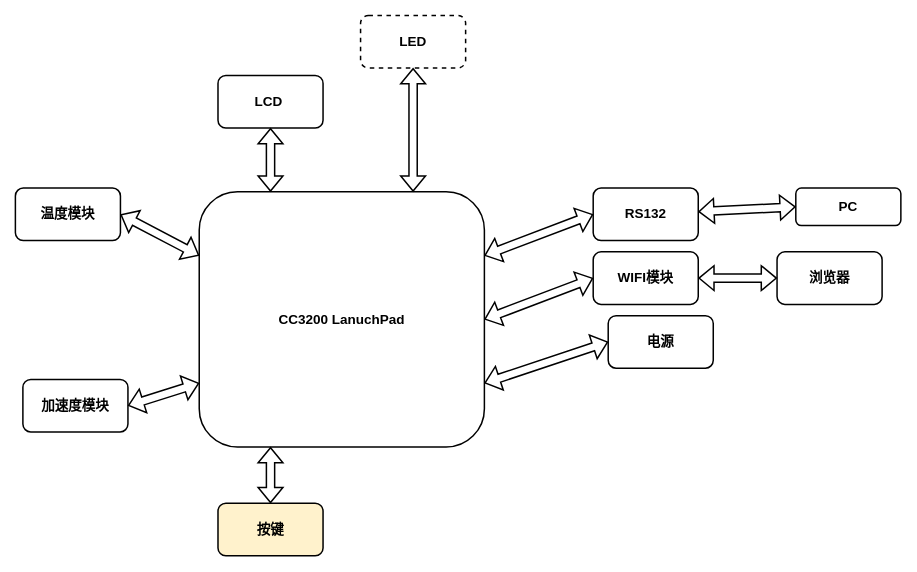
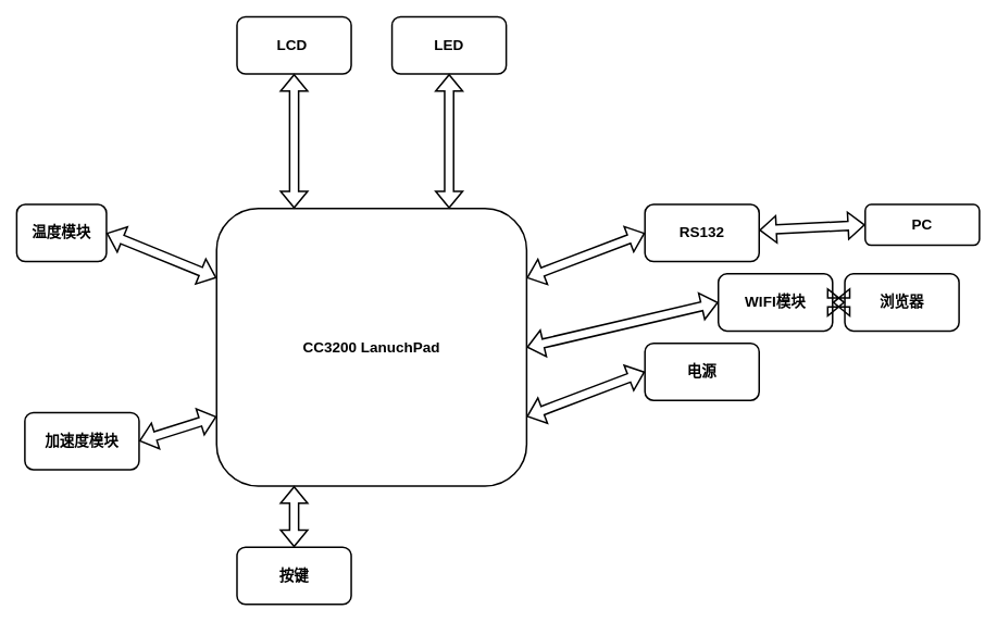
- <mxCell id="10" value="LED" style="rounded=1;whiteSpace=wrap;html=1;fontStyle=1;fontSize=18;strokeWidth=2;dashed=1;" vertex="1" parent="1"><mxGeometry x="480" y="20" width="140" height="70" as="geometry" /></mxCell>
+ <mxCell id="10" value="LED" style="rounded=1;whiteSpace=wrap;html=1;fontStyle=1;fontSize=18;strokeWidth=2;" vertex="1" parent="1"><mxGeometry x="480" y="20" width="140" height="70" as="geometry" /></mxCell>
- <mxCell id="9" value="LCD&lt;span style=&quot;white-space: pre; font-size: 18px;&quot;&gt; &lt;/span&gt;" style="rounded=1;whiteSpace=wrap;html=1;fontStyle=1;fontSize=18;strokeWidth=2;" vertex="1" parent="1"><mxGeometry x="290" y="100" width="140" height="70" as="geometry" /></mxCell>
+ <mxCell id="9" value="LCD&lt;span style=&quot;white-space: pre; font-size: 18px;&quot;&gt; &lt;/span&gt;" style="rounded=1;whiteSpace=wrap;html=1;fontStyle=1;fontSize=18;strokeWidth=2;" vertex="1" parent="1"><mxGeometry x="290" y="20" width="140" height="70" as="geometry" /></mxCell>
- <mxCell id="3" value="温度模块" style="rounded=1;whiteSpace=wrap;html=1;fontStyle=1;fontSize=18;strokeWidth=2;" vertex="1" parent="1"><mxGeometry x="20" y="250" width="140" height="70" as="geometry" /></mxCell>
+ <mxCell id="3" value="温度模块" style="rounded=1;whiteSpace=wrap;html=1;fontStyle=1;fontSize=18;strokeWidth=2;" vertex="1" parent="1"><mxGeometry x="20" y="250" width="110" height="70" as="geometry" /></mxCell>
- <mxCell id="13" value="WIFI模块" style="rounded=1;whiteSpace=wrap;html=1;fontStyle=1;fontSize=18;strokeWidth=2;" vertex="1" parent="1"><mxGeometry x="790" y="335" width="140" height="70" as="geometry" /></mxCell>
+ <mxCell id="13" value="WIFI模块" style="rounded=1;whiteSpace=wrap;html=1;fontStyle=1;fontSize=18;strokeWidth=2;" vertex="1" parent="1"><mxGeometry x="880" y="335" width="140" height="70" as="geometry" /></mxCell>
- <mxCell id="6" value="电源" style="rounded=1;whiteSpace=wrap;html=1;fontStyle=1;fontSize=18;strokeWidth=2;" vertex="1" parent="1"><mxGeometry x="810" y="420" width="140" height="70" as="geometry" /></mxCell>
+ <mxCell id="6" value="电源" style="rounded=1;whiteSpace=wrap;html=1;fontStyle=1;fontSize=18;strokeWidth=2;" vertex="1" parent="1"><mxGeometry x="790" y="420" width="140" height="70" as="geometry" /></mxCell>
- <mxCell id="4" value="按键" style="rounded=1;whiteSpace=wrap;html=1;fontStyle=1;fontSize=18;strokeWidth=2;fillColor=#fff2cc;" vertex="1" parent="1"><mxGeometry x="290" y="670" width="140" height="70" as="geometry" /></mxCell>
+ <mxCell id="4" value="按键" style="rounded=1;whiteSpace=wrap;html=1;fontStyle=1;fontSize=18;strokeWidth=2;" vertex="1" parent="1"><mxGeometry x="290" y="670" width="140" height="70" as="geometry" /></mxCell>
